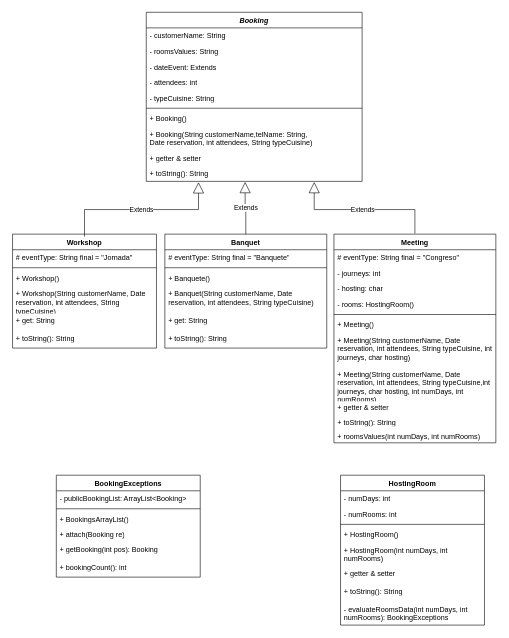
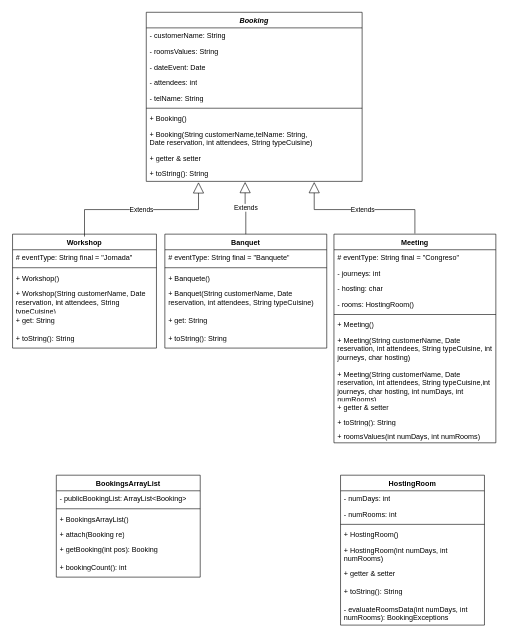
- <mxCell id="5" value="- dateEvent: Extends" style="text;strokeColor=none;fillColor=none;align=left;verticalAlign=top;spacingLeft=4;spacingRight=4;overflow=hidden;rotatable=0;points=[[0,0.5],[1,0.5]];portConstraint=eastwest;whiteSpace=wrap;html=1;" parent="2" vertex="1"><mxGeometry y="78" width="360" height="26" as="geometry" /></mxCell>
+ <mxCell id="5" value="- dateEvent: Date" style="text;strokeColor=none;fillColor=none;align=left;verticalAlign=top;spacingLeft=4;spacingRight=4;overflow=hidden;rotatable=0;points=[[0,0.5],[1,0.5]];portConstraint=eastwest;whiteSpace=wrap;html=1;" parent="2" vertex="1"><mxGeometry y="78" width="360" height="26" as="geometry" /></mxCell>
- <mxCell id="7" value="- typeCuisine: String" style="text;strokeColor=none;fillColor=none;align=left;verticalAlign=top;spacingLeft=4;spacingRight=4;overflow=hidden;rotatable=0;points=[[0,0.5],[1,0.5]];portConstraint=eastwest;whiteSpace=wrap;html=1;" parent="2" vertex="1"><mxGeometry y="130" width="360" height="26" as="geometry" /></mxCell>
+ <mxCell id="7" value="- telName: String" style="text;strokeColor=none;fillColor=none;align=left;verticalAlign=top;spacingLeft=4;spacingRight=4;overflow=hidden;rotatable=0;points=[[0,0.5],[1,0.5]];portConstraint=eastwest;whiteSpace=wrap;html=1;" parent="2" vertex="1"><mxGeometry y="130" width="360" height="26" as="geometry" /></mxCell>
- <mxCell id="51" value="BookingExceptions" style="swimlane;fontStyle=1;align=center;verticalAlign=top;childLayout=stackLayout;horizontal=1;startSize=26;horizontalStack=0;resizeParent=1;resizeParentMax=0;resizeLast=0;collapsible=1;marginBottom=0;whiteSpace=wrap;html=1;" vertex="1" parent="1"><mxGeometry x="93" y="792" width="240" height="170" as="geometry" /></mxCell>
+ <mxCell id="51" value="BookingsArrayList" style="swimlane;fontStyle=1;align=center;verticalAlign=top;childLayout=stackLayout;horizontal=1;startSize=26;horizontalStack=0;resizeParent=1;resizeParentMax=0;resizeLast=0;collapsible=1;marginBottom=0;whiteSpace=wrap;html=1;" vertex="1" parent="1"><mxGeometry x="93" y="792" width="240" height="170" as="geometry" /></mxCell>
